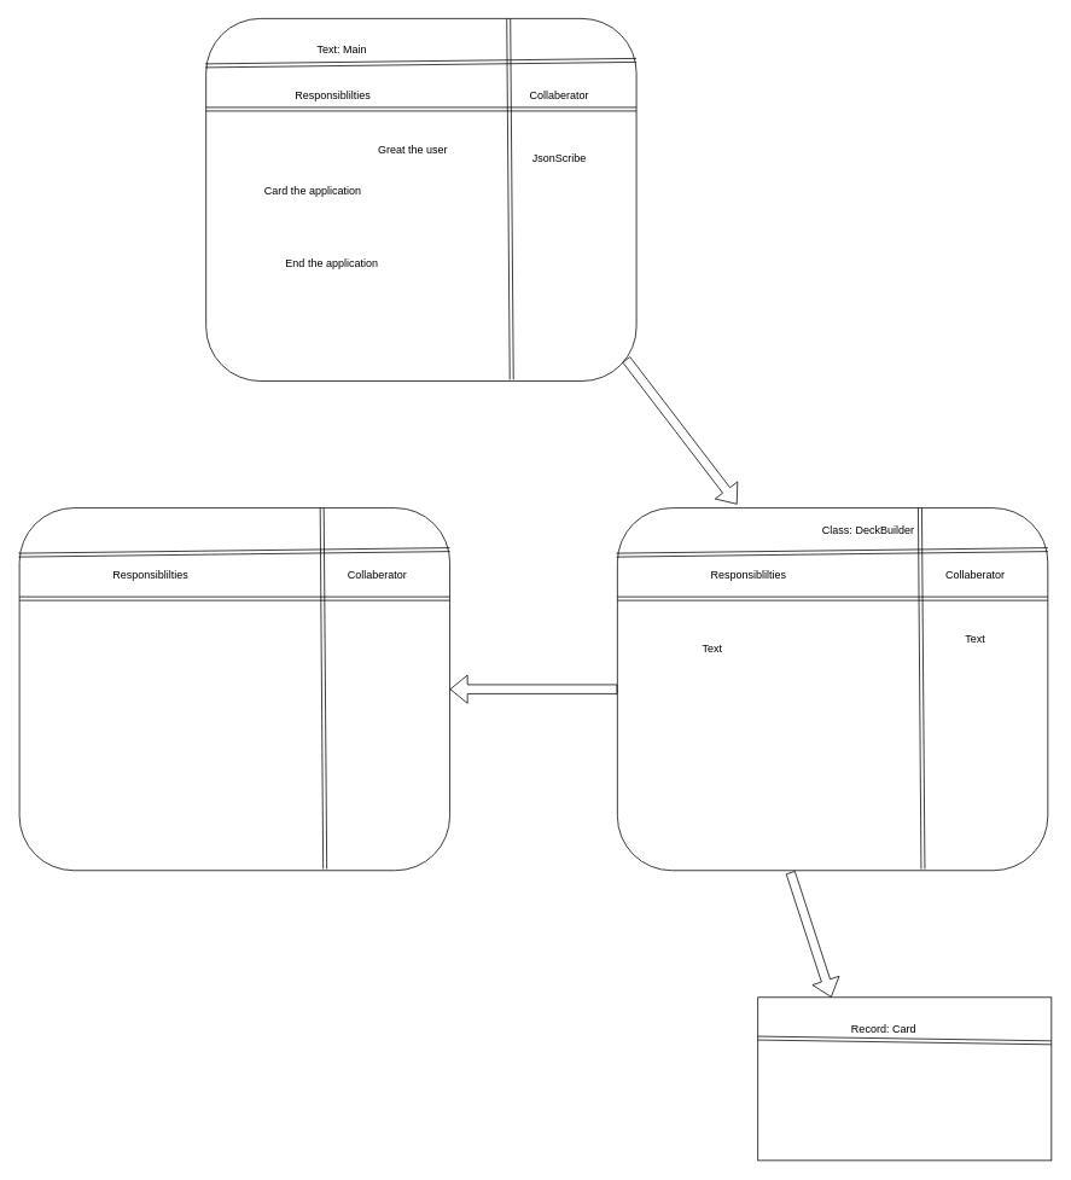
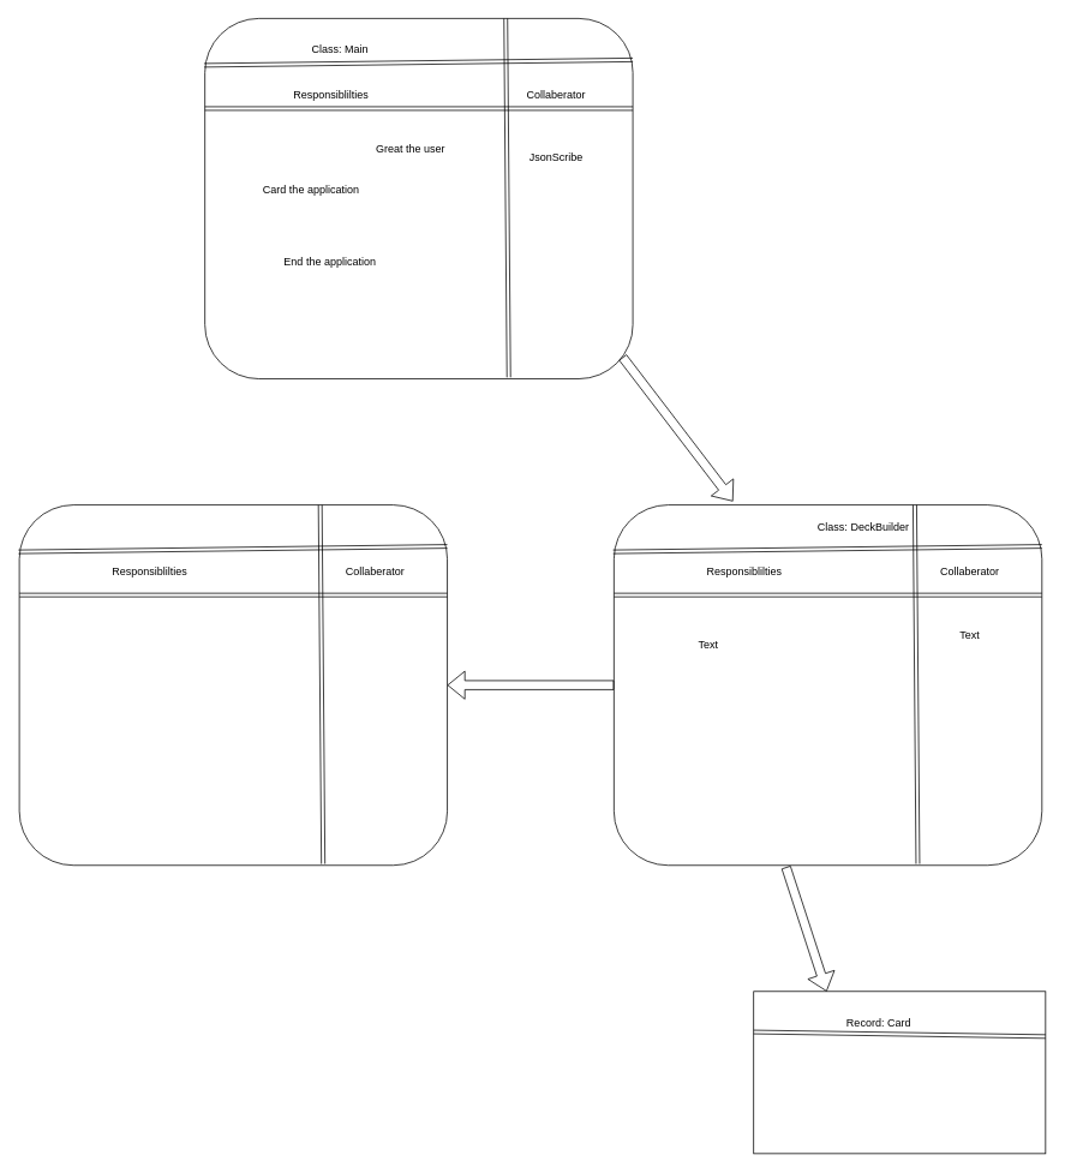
- <mxCell id="5" value="Text: Main" style="text;html=1;strokeColor=none;fillColor=none;align=center;verticalAlign=middle;whiteSpace=wrap;rounded=0;" vertex="1" parent="1"><mxGeometry x="326.9" y="40" width="100" height="30" as="geometry" /></mxCell>
+ <mxCell id="5" value="Class: Main" style="text;html=1;strokeColor=none;fillColor=none;align=center;verticalAlign=middle;whiteSpace=wrap;rounded=0;" vertex="1" parent="1"><mxGeometry x="326.9" y="40" width="100" height="30" as="geometry" /></mxCell>
